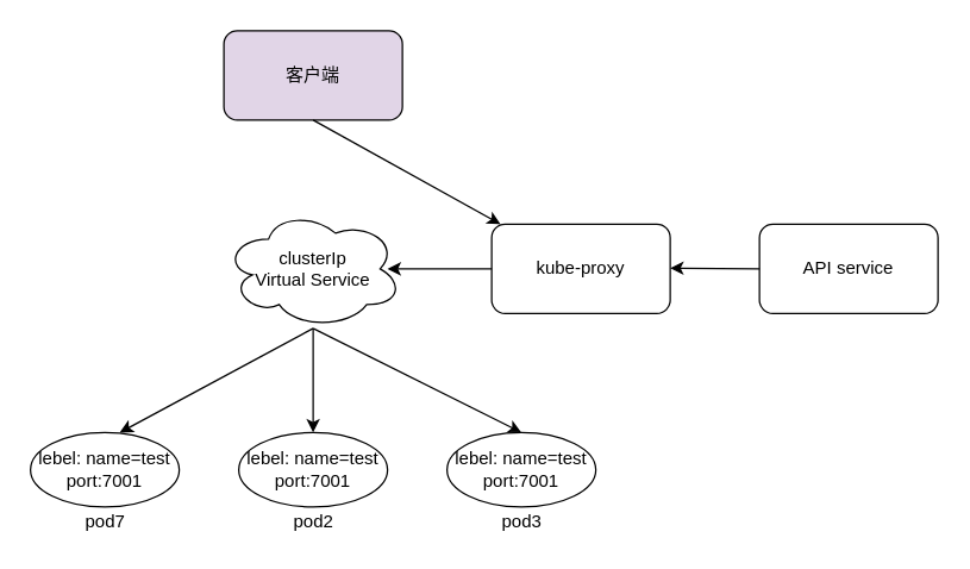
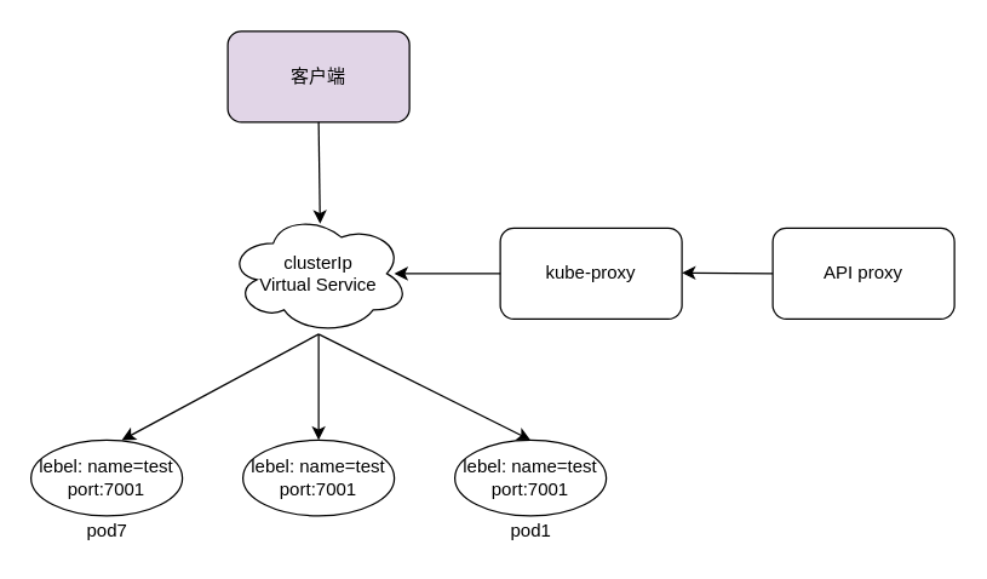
- <mxCell id="10" value="" style="endArrow=classic;html=1;rounded=0;exitX=0.5;exitY=1;exitDx=0;exitDy=0;" edge="1" parent="1" source="2" target="14"><mxGeometry width="50" height="50" relative="1" as="geometry"><mxPoint x="30" y="230" as="sourcePoint" /><mxPoint x="0" y="150" as="targetPoint" /></mxGeometry></mxCell>
+ <mxCell id="10" value="" style="endArrow=classic;html=1;rounded=0;exitX=0.5;exitY=1;exitDx=0;exitDy=0;entryX=0.508;entryY=0.088;entryDx=0;entryDy=0;entryPerimeter=0;" edge="1" parent="1" source="2" target="3"><mxGeometry width="50" height="50" relative="1" as="geometry"><mxPoint x="30" y="230" as="sourcePoint" /><mxPoint x="0" y="150" as="targetPoint" /></mxGeometry></mxCell>
- <mxCell id="15" value="API service" style="rounded=1;whiteSpace=wrap;html=1;" vertex="1" parent="1"><mxGeometry x="510" y="150" width="120" height="60" as="geometry" /></mxCell>
+ <mxCell id="15" value="API proxy" style="rounded=1;whiteSpace=wrap;html=1;" vertex="1" parent="1"><mxGeometry x="510" y="150" width="120" height="60" as="geometry" /></mxCell>
- <mxCell id="8" value="pod2" style="text;html=1;align=center;verticalAlign=middle;resizable=0;points=[];autosize=1;strokeColor=none;fillColor=none;" vertex="1" parent="1"><mxGeometry x="190" y="340" width="40" height="20" as="geometry" /></mxCell>
- <mxCell id="9" value="pod3" style="text;html=1;align=center;verticalAlign=middle;resizable=0;points=[];autosize=1;strokeColor=none;fillColor=none;" vertex="1" parent="1"><mxGeometry x="330" y="340" width="40" height="20" as="geometry" /></mxCell>
+ <mxCell id="9" value="pod1" style="text;html=1;align=center;verticalAlign=middle;resizable=0;points=[];autosize=1;strokeColor=none;fillColor=none;" vertex="1" parent="1"><mxGeometry x="330" y="340" width="40" height="20" as="geometry" /></mxCell>
